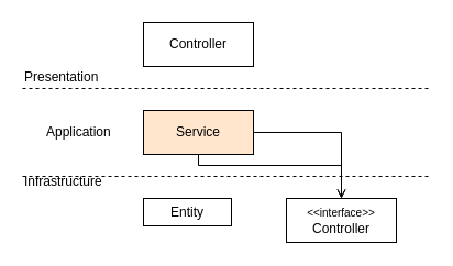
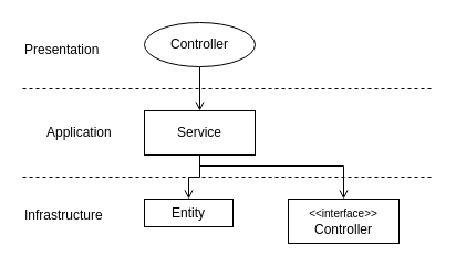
- <mxCell id="5" value="Controller" style="whiteSpace=wrap;html=1;" vertex="1" parent="1"><mxGeometry x="130" y="20" width="100" height="40" as="geometry" /></mxCell>
+ <mxCell id="5" value="Controller" style="ellipse;whiteSpace=wrap;html=1;" vertex="1" parent="1"><mxGeometry x="130" y="20" width="100" height="40" as="geometry" /></mxCell>
- <mxCell id="3" value="Presentation" style="text;html=1;align=left;verticalAlign=middle;resizable=0;points=[];autosize=1;strokeColor=none;fillColor=none;" vertex="1" parent="1"><mxGeometry x="20" y="55" width="90" height="30" as="geometry" /></mxCell>
+ <mxCell id="3" value="Presentation" style="text;html=1;align=left;verticalAlign=middle;resizable=0;points=[];autosize=1;strokeColor=none;fillColor=none;" vertex="1" parent="1"><mxGeometry x="20" y="30" width="90" height="30" as="geometry" /></mxCell>
+ <mxCell id="4" style="edgeStyle=orthogonalEdgeStyle;rounded=0;orthogonalLoop=1;jettySize=auto;html=1;endArrow=open;endFill=0;" edge="1" parent="1" source="5" target="8"><mxGeometry relative="1" as="geometry" /></mxCell>
- <mxCell id="8" value="Service" style="whiteSpace=wrap;html=1;fillColor=#ffe6cc;" vertex="1" parent="1"><mxGeometry x="130" y="100" width="100" height="40" as="geometry" /></mxCell>
+ <mxCell id="8" value="Service" style="whiteSpace=wrap;html=1;" vertex="1" parent="1"><mxGeometry x="130" y="100" width="100" height="40" as="geometry" /></mxCell>
- <mxCell id="6" style="edgeStyle=orthogonalEdgeStyle;rounded=0;orthogonalLoop=1;jettySize=auto;html=1;endArrow=open;endFill=0;" edge="1" parent="1" source="8" target="13"><mxGeometry relative="1" as="geometry" /></mxCell>
+ <mxCell id="6" style="edgeStyle=orthogonalEdgeStyle;rounded=0;orthogonalLoop=1;jettySize=auto;html=1;endArrow=open;endFill=0;" edge="1" parent="1" source="8" target="9"><mxGeometry relative="1" as="geometry" /></mxCell>
- <mxCell id="12" value="Infrastructure" style="text;html=1;align=left;verticalAlign=middle;resizable=0;points=[];autosize=1;strokeColor=none;fillColor=none;" vertex="1" parent="1"><mxGeometry x="20" y="150" width="90" height="30" as="geometry" /></mxCell>
+ <mxCell id="12" value="Infrastructure" style="text;html=1;align=left;verticalAlign=middle;resizable=0;points=[];autosize=1;strokeColor=none;fillColor=none;" vertex="1" parent="1"><mxGeometry x="20" y="180" width="90" height="30" as="geometry" /></mxCell>
